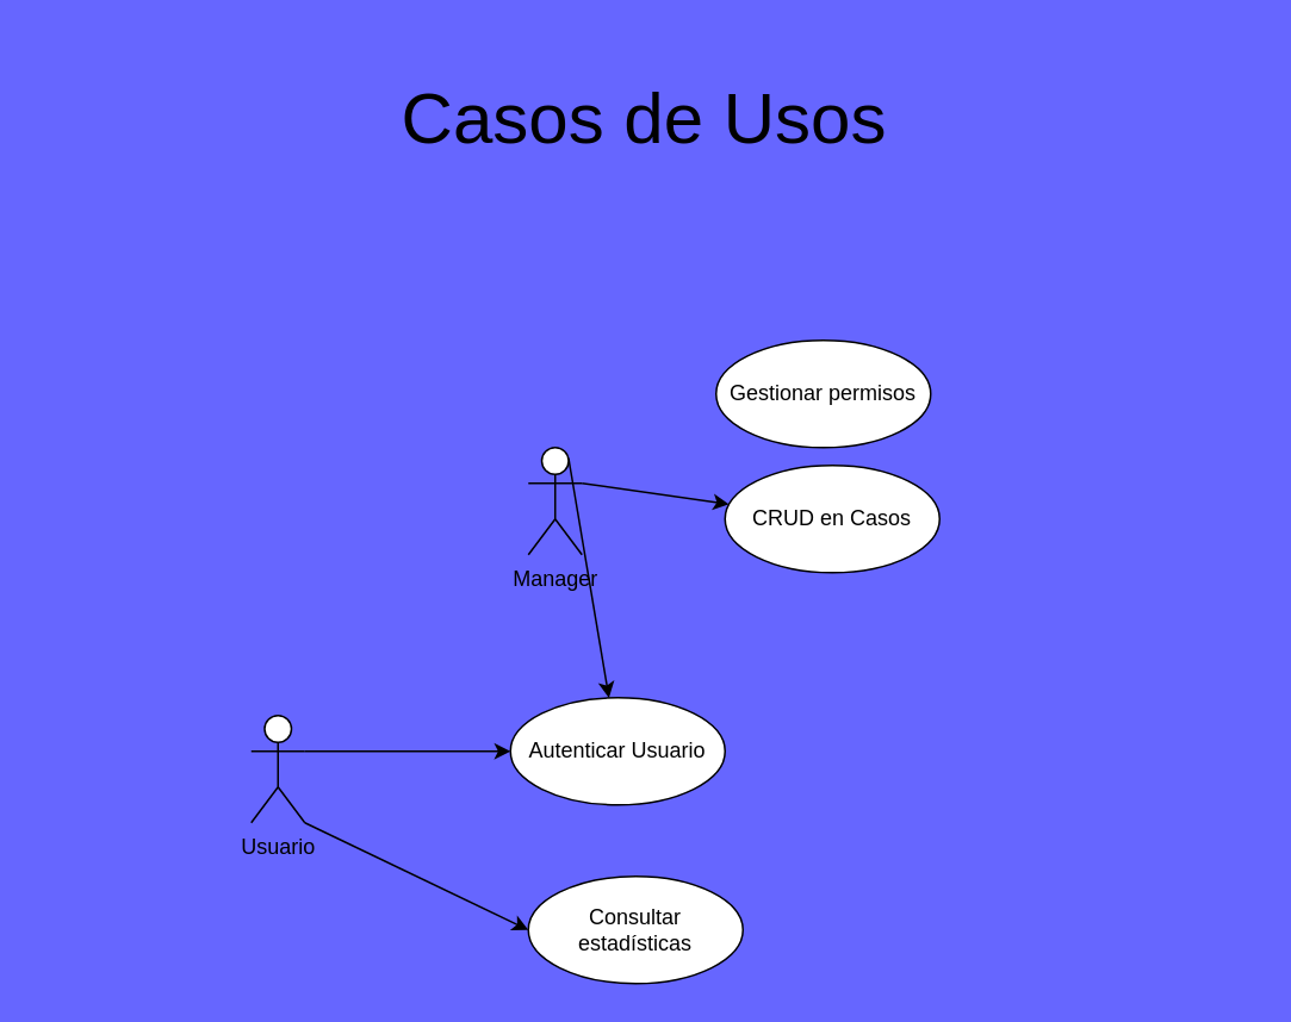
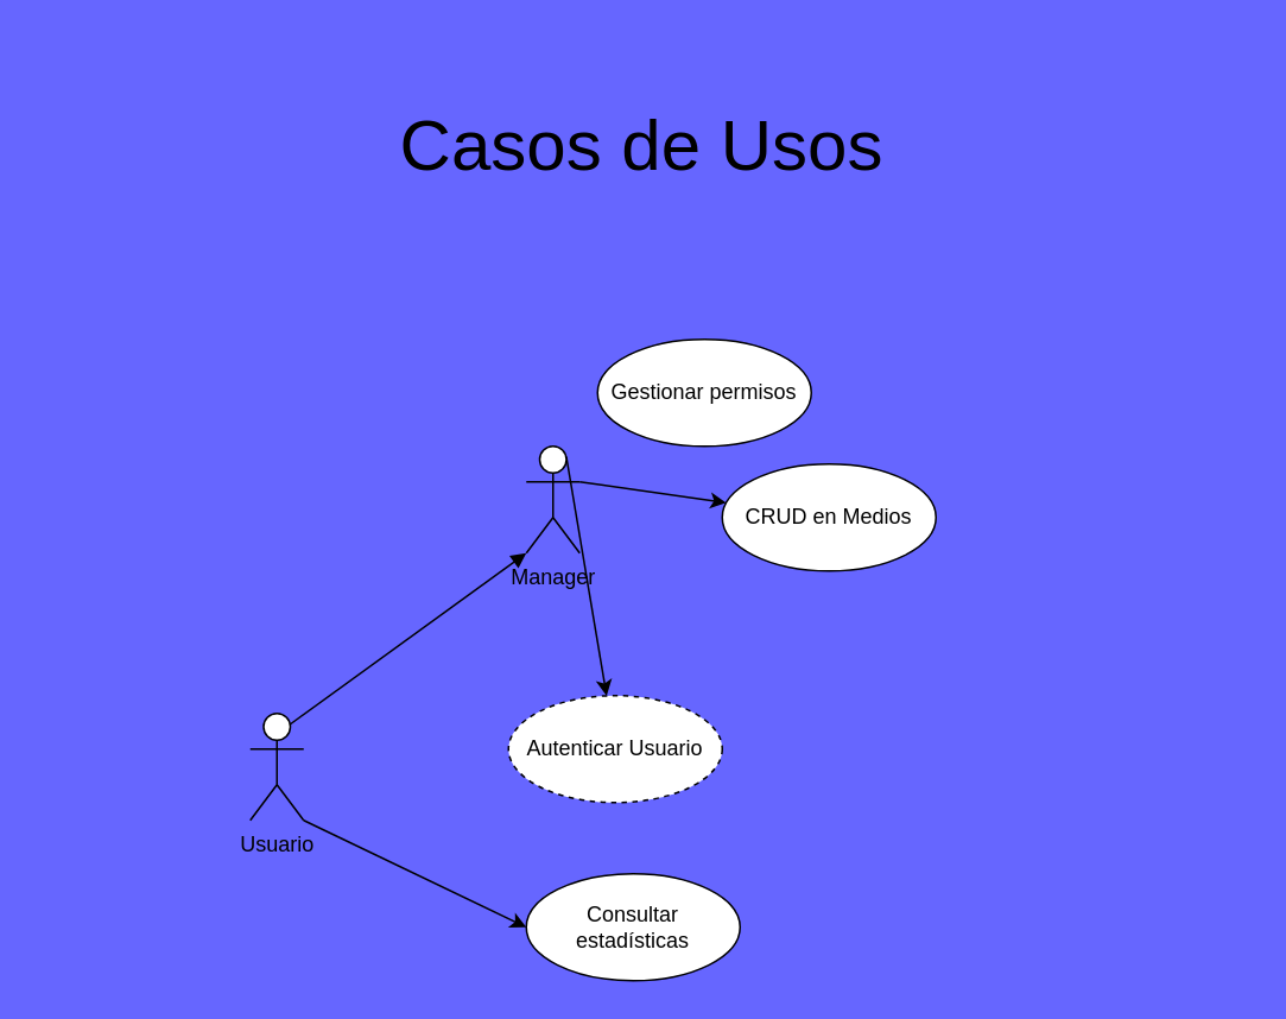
- <mxCell id="13" value="Casos de Usos" style="text;html=1;strokeColor=none;fillColor=none;align=center;verticalAlign=middle;whiteSpace=wrap;rounded=0;fontSize=40;" vertex="1" parent="1"><mxGeometry x="20" y="20" width="680" height="90" as="geometry" /></mxCell>
+ <mxCell id="13" value="Casos de Usos" style="text;html=1;strokeColor=none;fillColor=none;align=center;verticalAlign=middle;whiteSpace=wrap;rounded=0;fontSize=40;" vertex="1" parent="1"><mxGeometry x="20" y="35" width="680" height="90" as="geometry" /></mxCell>
- <mxCell id="12" value="Gestionar permisos" style="ellipse;whiteSpace=wrap;html=1;" vertex="1" parent="1"><mxGeometry x="400" y="190" width="120" height="60" as="geometry" /></mxCell>
+ <mxCell id="12" value="Gestionar permisos" style="ellipse;whiteSpace=wrap;html=1;" vertex="1" parent="1"><mxGeometry x="335" y="190" width="120" height="60" as="geometry" /></mxCell>
- <mxCell id="10" value="CRUD en Casos" style="ellipse;whiteSpace=wrap;html=1;" vertex="1" parent="1"><mxGeometry x="405" y="260" width="120" height="60" as="geometry" /></mxCell>
+ <mxCell id="10" value="CRUD en Medios" style="ellipse;whiteSpace=wrap;html=1;" vertex="1" parent="1"><mxGeometry x="405" y="260" width="120" height="60" as="geometry" /></mxCell>
+ <mxCell id="2" style="edgeStyle=none;html=1;exitX=0.75;exitY=0.1;exitDx=0;exitDy=0;exitPerimeter=0;entryX=0;entryY=1;entryDx=0;entryDy=0;entryPerimeter=0;endArrow=block;endFill=1;" edge="1" parent="1" source="5" target="8"><mxGeometry relative="1" as="geometry" /></mxCell>
- <mxCell id="3" style="edgeStyle=none;html=1;exitX=1;exitY=0.333;exitDx=0;exitDy=0;exitPerimeter=0;entryX=0;entryY=0.5;entryDx=0;entryDy=0;" edge="1" parent="1" source="5" target="9"><mxGeometry relative="1" as="geometry"><mxPoint x="240" y="430" as="targetPoint" /></mxGeometry></mxCell>
- <mxCell id="9" value="Autenticar Usuario" style="ellipse;whiteSpace=wrap;html=1;" vertex="1" parent="1"><mxGeometry x="285" y="390" width="120" height="60" as="geometry" /></mxCell>
+ <mxCell id="9" value="Autenticar Usuario" style="ellipse;whiteSpace=wrap;html=1;dashed=1;" vertex="1" parent="1"><mxGeometry x="285" y="390" width="120" height="60" as="geometry" /></mxCell>
